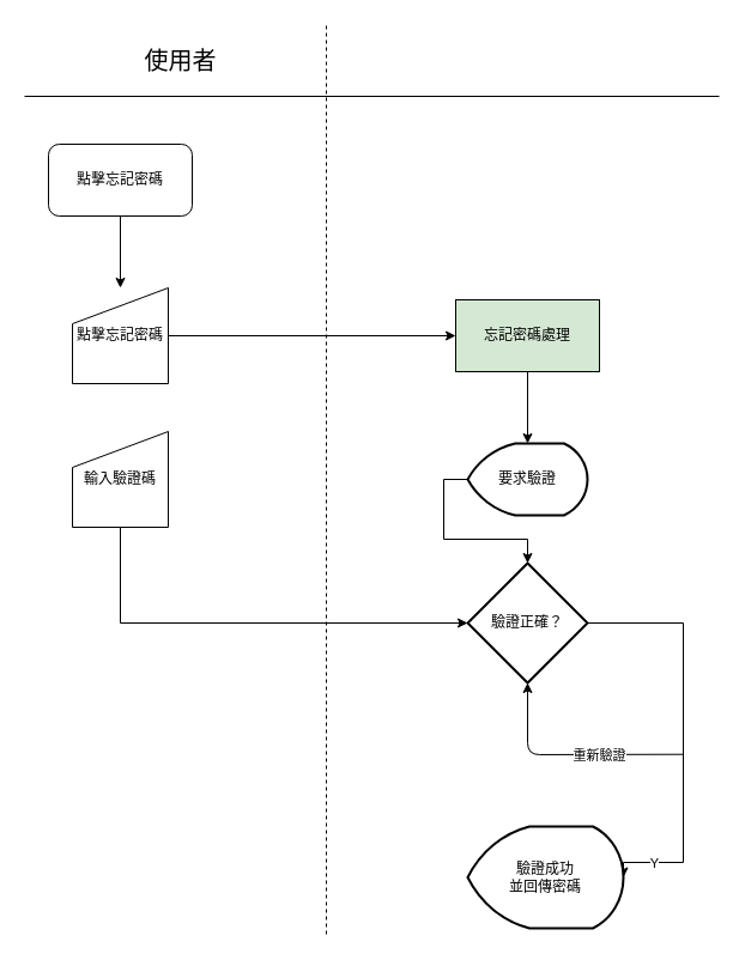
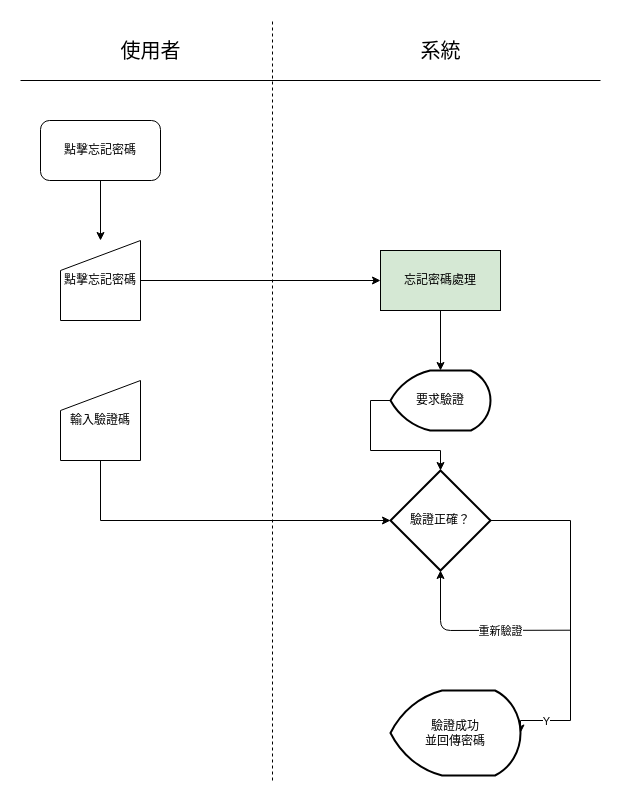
+ <mxCell id="3" value="&lt;font style=&quot;font-size: 20px&quot;&gt;系統&lt;/font&gt;" style="text;html=1;align=center;verticalAlign=middle;resizable=0;points=[];autosize=1;" parent="1" vertex="1"><mxGeometry x="410" y="40" width="60" height="20" as="geometry" /></mxCell>
- <mxCell id="14" value="輸入驗證碼" style="shape=manualInput;whiteSpace=wrap;html=1;" parent="1" vertex="1"><mxGeometry x="60" y="360" width="80" height="80" as="geometry" /></mxCell>
+ <mxCell id="14" value="輸入驗證碼" style="shape=manualInput;whiteSpace=wrap;html=1;" parent="1" vertex="1"><mxGeometry x="60" y="380" width="80" height="80" as="geometry" /></mxCell>
